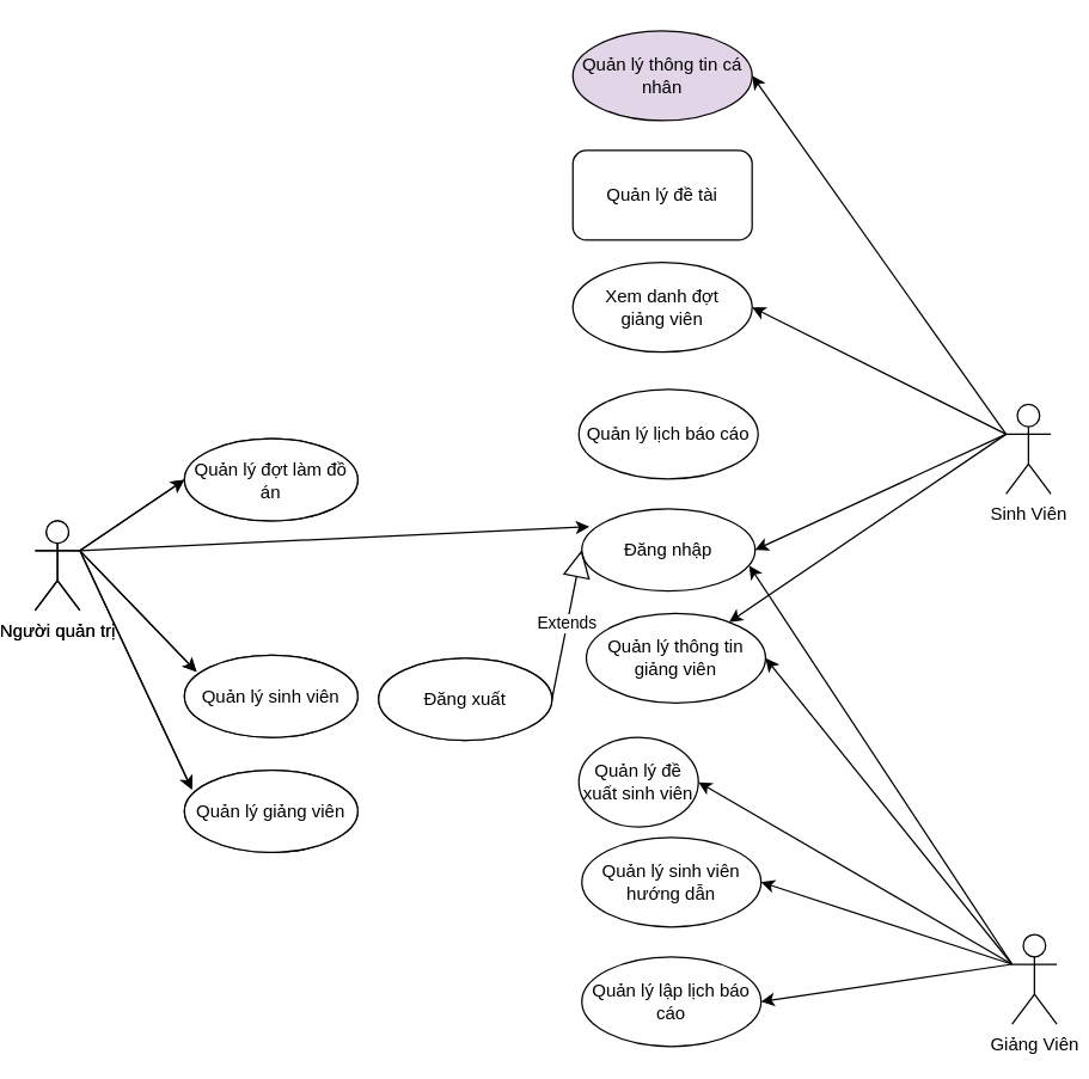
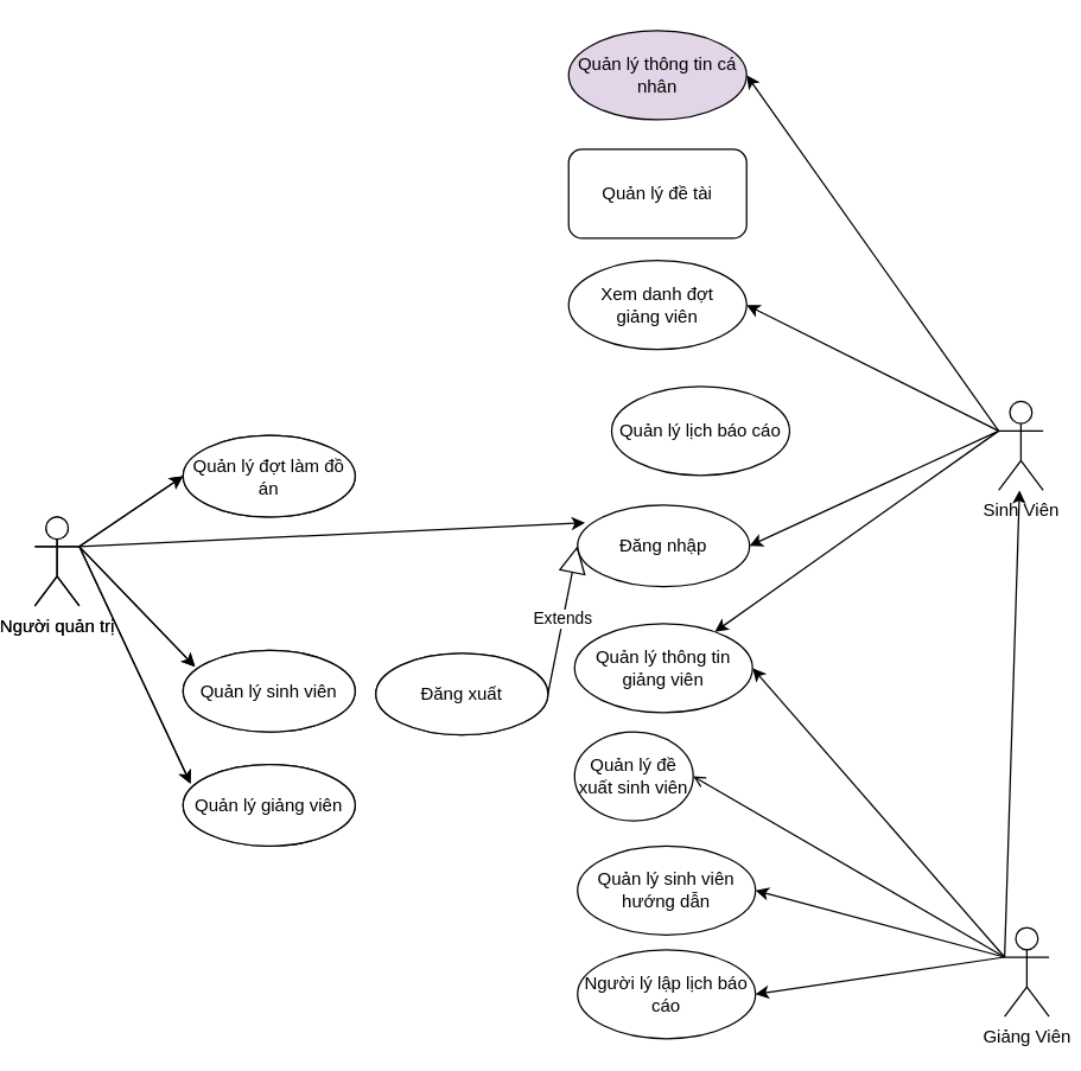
- <mxCell id="13" value="Quản lý lịch báo cáo" style="ellipse;whiteSpace=wrap;html=1;" parent="1" vertex="1"><mxGeometry x="384" y="260" width="120" height="60" as="geometry" /></mxCell>
+ <mxCell id="13" value="Quản lý lịch báo cáo" style="ellipse;whiteSpace=wrap;html=1;" parent="1" vertex="1"><mxGeometry x="409" y="260" width="120" height="60" as="geometry" /></mxCell>
- <mxCell id="18" value="Quản lý thông tin giảng viên" style="ellipse;whiteSpace=wrap;html=1;" vertex="1" parent="1"><mxGeometry x="389" y="410" width="120" height="60" as="geometry" /></mxCell>
+ <mxCell id="18" value="Quản lý thông tin giảng viên" style="ellipse;whiteSpace=wrap;html=1;" vertex="1" parent="1"><mxGeometry x="384" y="420" width="120" height="60" as="geometry" /></mxCell>
- <mxCell id="17" value="" style="endArrow=classic;html=1;rounded=0;exitX=0;exitY=0.333;exitDx=0;exitDy=0;exitPerimeter=0;entryX=0.966;entryY=0.691;entryDx=0;entryDy=0;entryPerimeter=0;" edge="1" parent="1" source="14" target="5"><mxGeometry width="50" height="50" relative="1" as="geometry"><mxPoint x="324" y="950" as="sourcePoint" /><mxPoint x="508" y="747.5" as="targetPoint" /></mxGeometry></mxCell>
+ <mxCell id="17" value="" style="endArrow=classic;html=1;rounded=0;exitX=0;exitY=0.333;exitDx=0;exitDy=0;exitPerimeter=0;" edge="1" parent="1" source="14" target="2"><mxGeometry width="50" height="50" relative="1" as="geometry"><mxPoint x="324" y="950" as="sourcePoint" /><mxPoint x="508" y="747.5" as="targetPoint" /></mxGeometry></mxCell>
- <mxCell id="31" value="" style="endArrow=classic;html=1;rounded=0;entryX=1;entryY=0.5;entryDx=0;entryDy=0;exitX=0;exitY=0.333;exitDx=0;exitDy=0;exitPerimeter=0;" edge="1" parent="1" target="30" source="14"><mxGeometry width="50" height="50" relative="1" as="geometry"><mxPoint x="660" y="590" as="sourcePoint" /><mxPoint x="372" y="700" as="targetPoint" /></mxGeometry></mxCell>
+ <mxCell id="31" value="" style="endArrow=open;html=1;rounded=0;entryX=1;entryY=0.5;entryDx=0;entryDy=0;exitX=0;exitY=0.333;exitDx=0;exitDy=0;exitPerimeter=0;" edge="1" parent="1" target="30" source="14"><mxGeometry width="50" height="50" relative="1" as="geometry"><mxPoint x="660" y="590" as="sourcePoint" /><mxPoint x="372" y="700" as="targetPoint" /></mxGeometry></mxCell>
- <mxCell id="15" value="Quản lý sinh viên hướng dẫn" style="ellipse;whiteSpace=wrap;html=1;" vertex="1" parent="1"><mxGeometry x="386" y="560" width="120" height="60" as="geometry" /></mxCell>
+ <mxCell id="15" value="Quản lý sinh viên hướng dẫn" style="ellipse;whiteSpace=wrap;html=1;" vertex="1" parent="1"><mxGeometry x="386" y="570" width="120" height="60" as="geometry" /></mxCell>
- <mxCell id="20" value="Quản lý lập lịch báo cáo" style="ellipse;whiteSpace=wrap;html=1;" vertex="1" parent="1"><mxGeometry x="386" y="640" width="120" height="60" as="geometry" /></mxCell>
+ <mxCell id="20" value="Người lý lập lịch báo cáo" style="ellipse;whiteSpace=wrap;html=1;" vertex="1" parent="1"><mxGeometry x="386" y="640" width="120" height="60" as="geometry" /></mxCell>
